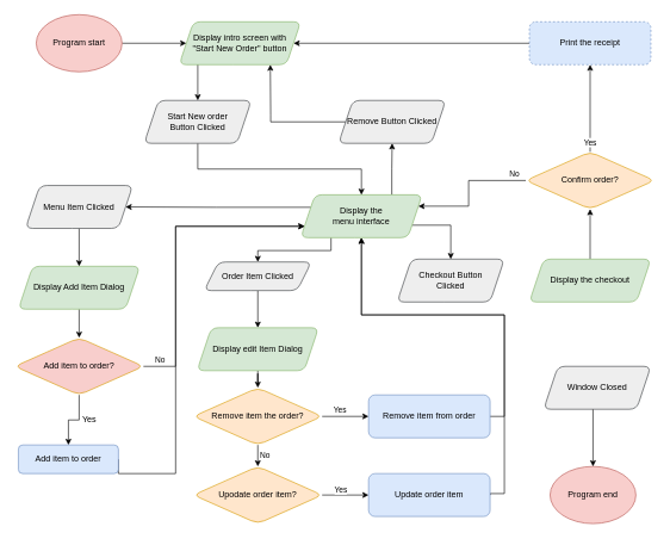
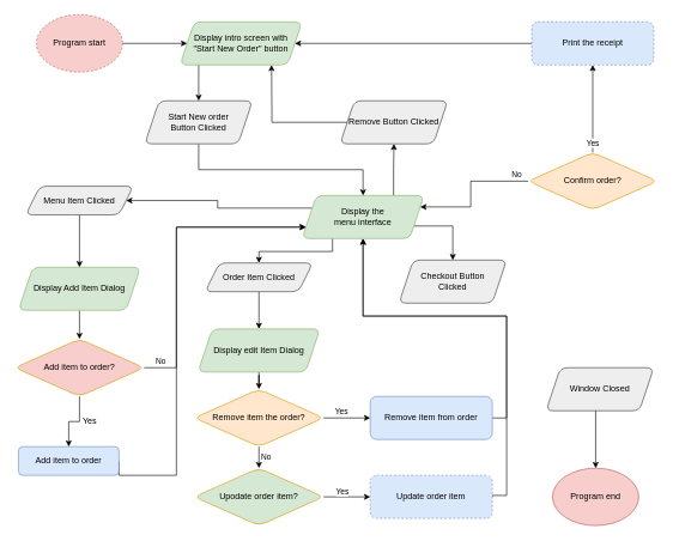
- <mxCell id="3" value="Program start" style="ellipse;whiteSpace=wrap;html=1;fillColor=#f8cecc;strokeColor=#b85450;fontColor=#000000;rounded=1;" vertex="1" parent="1"><mxGeometry x="50" y="20" width="120" height="80" as="geometry" /></mxCell>
+ <mxCell id="3" value="Program start" style="ellipse;whiteSpace=wrap;html=1;fillColor=#f8cecc;strokeColor=#b85450;fontColor=#000000;rounded=1;dashed=1;" vertex="1" parent="1"><mxGeometry x="50" y="20" width="120" height="80" as="geometry" /></mxCell>
- <mxCell id="15" value="Menu Item Clicked" style="shape=parallelogram;perimeter=parallelogramPerimeter;whiteSpace=wrap;html=1;fixedSize=1;rounded=1;fillColor=#eeeeee;strokeColor=#36393d;" vertex="1" parent="1"><mxGeometry x="35" y="259" width="150" height="60" as="geometry" /></mxCell>
+ <mxCell id="15" value="Menu Item Clicked" style="shape=parallelogram;perimeter=parallelogramPerimeter;whiteSpace=wrap;html=1;fixedSize=1;rounded=1;fillColor=#eeeeee;strokeColor=#36393d;" vertex="1" parent="1"><mxGeometry x="35" y="259" width="150" height="40" as="geometry" /></mxCell>
- <mxCell id="46" style="edgeStyle=orthogonalEdgeStyle;rounded=0;orthogonalLoop=1;jettySize=auto;html=1;exitX=0.5;exitY=0;exitDx=0;exitDy=0;entryX=0.5;entryY=1;entryDx=0;entryDy=0;" edge="1" parent="1" source="47" target="54"><mxGeometry relative="1" as="geometry" /></mxCell>
- <mxCell id="47" value="Display the checkout" style="rounded=1;whiteSpace=wrap;html=1;fillColor=#d5e8d4;strokeColor=#82b366;fontColor=#000000;shape=parallelogram;perimeter=parallelogramPerimeter;fixedSize=1;" vertex="1" parent="1"><mxGeometry x="740" y="362" width="170" height="60" as="geometry" /></mxCell>
- <mxCell id="36" value="Upodate order item?" style="rhombus;whiteSpace=wrap;html=1;fillColor=#ffe6cc;strokeColor=#d79b00;fontColor=#000000;rounded=1;" vertex="1" parent="1"><mxGeometry x="270" y="652" width="180" height="80" as="geometry" /></mxCell>
+ <mxCell id="36" value="Upodate order item?" style="rhombus;whiteSpace=wrap;html=1;fillColor=#d5e8d4;strokeColor=#d79b00;fontColor=#000000;rounded=1;" vertex="1" parent="1"><mxGeometry x="270" y="652" width="180" height="80" as="geometry" /></mxCell>
- <mxCell id="40" value="Update order item" style="rounded=1;whiteSpace=wrap;html=1;fillColor=#dae8fc;strokeColor=#6c8ebf;" vertex="1" parent="1"><mxGeometry x="515" y="662" width="170" height="60" as="geometry" /></mxCell>
+ <mxCell id="40" value="Update order item" style="rounded=1;whiteSpace=wrap;html=1;fillColor=#dae8fc;strokeColor=#6c8ebf;dashed=1;" vertex="1" parent="1"><mxGeometry x="515" y="662" width="170" height="60" as="geometry" /></mxCell>
